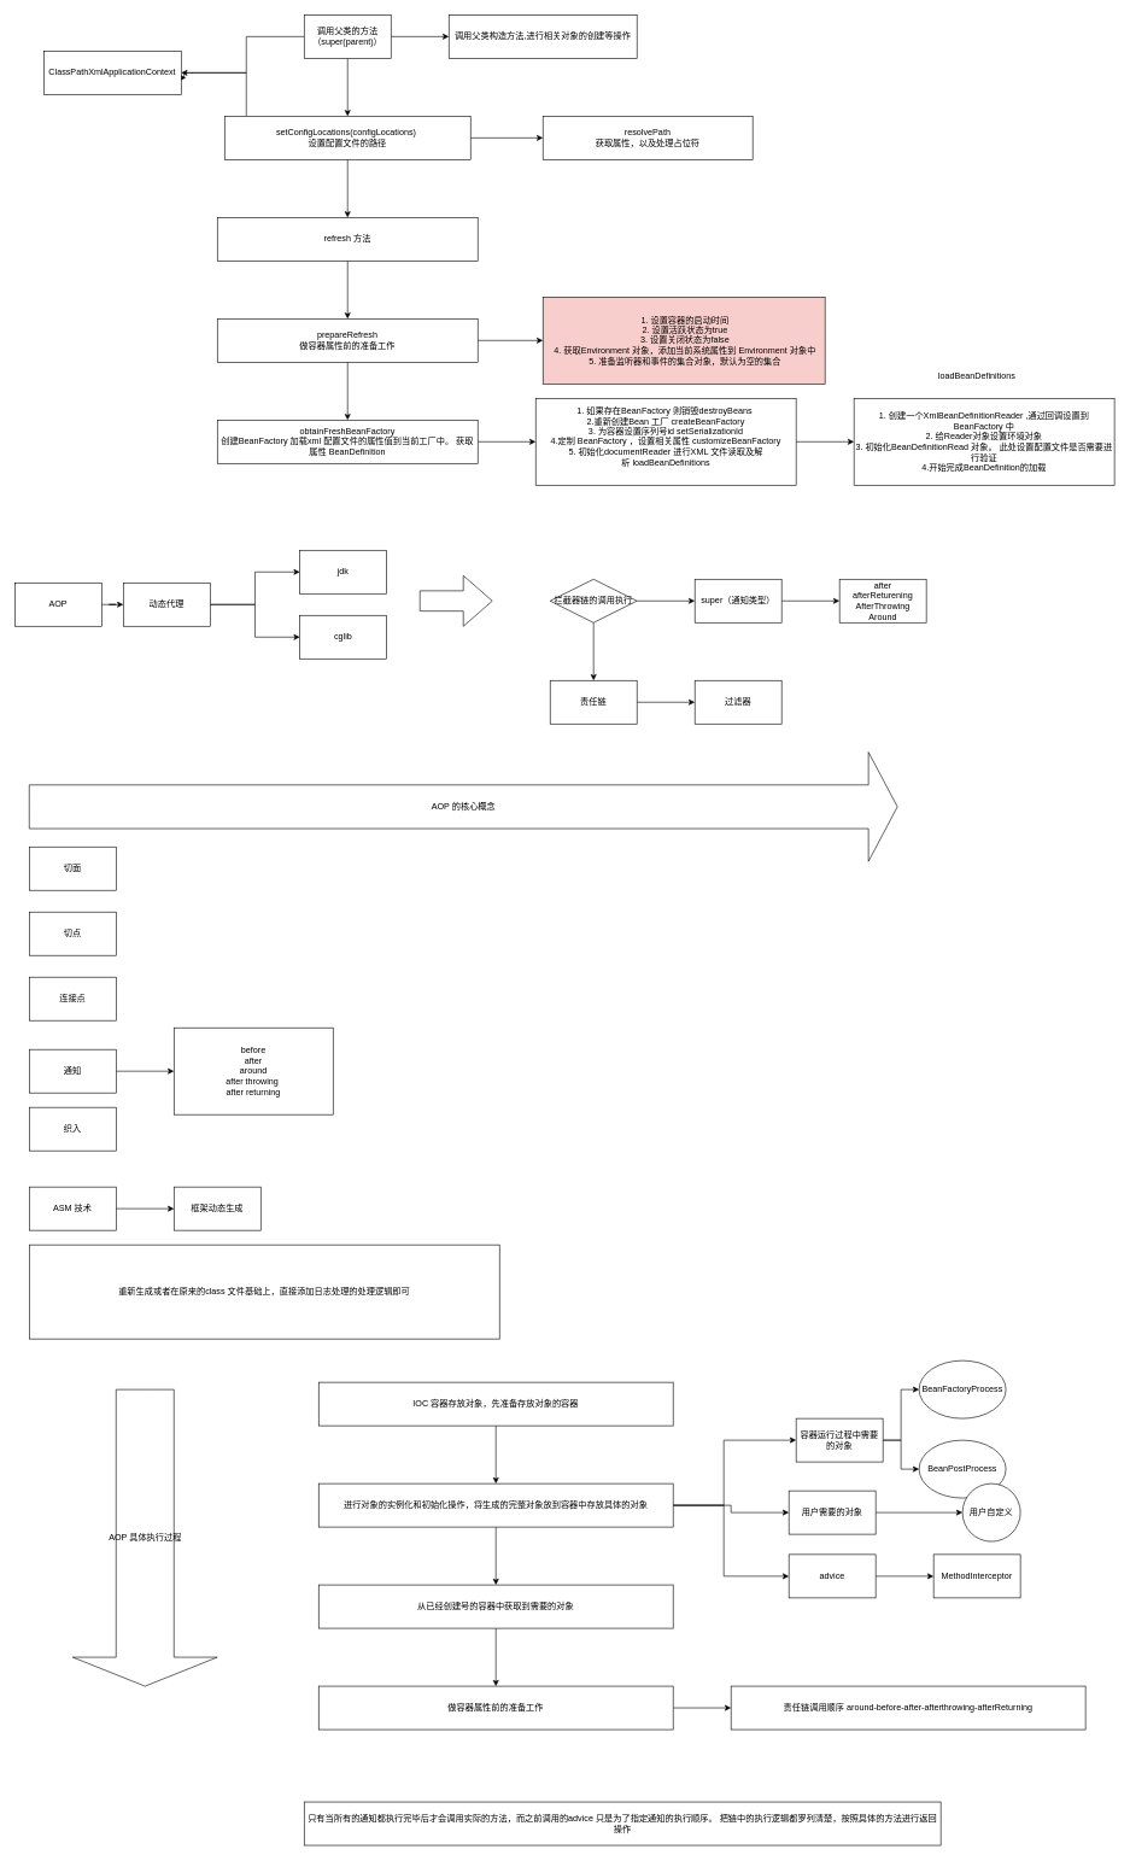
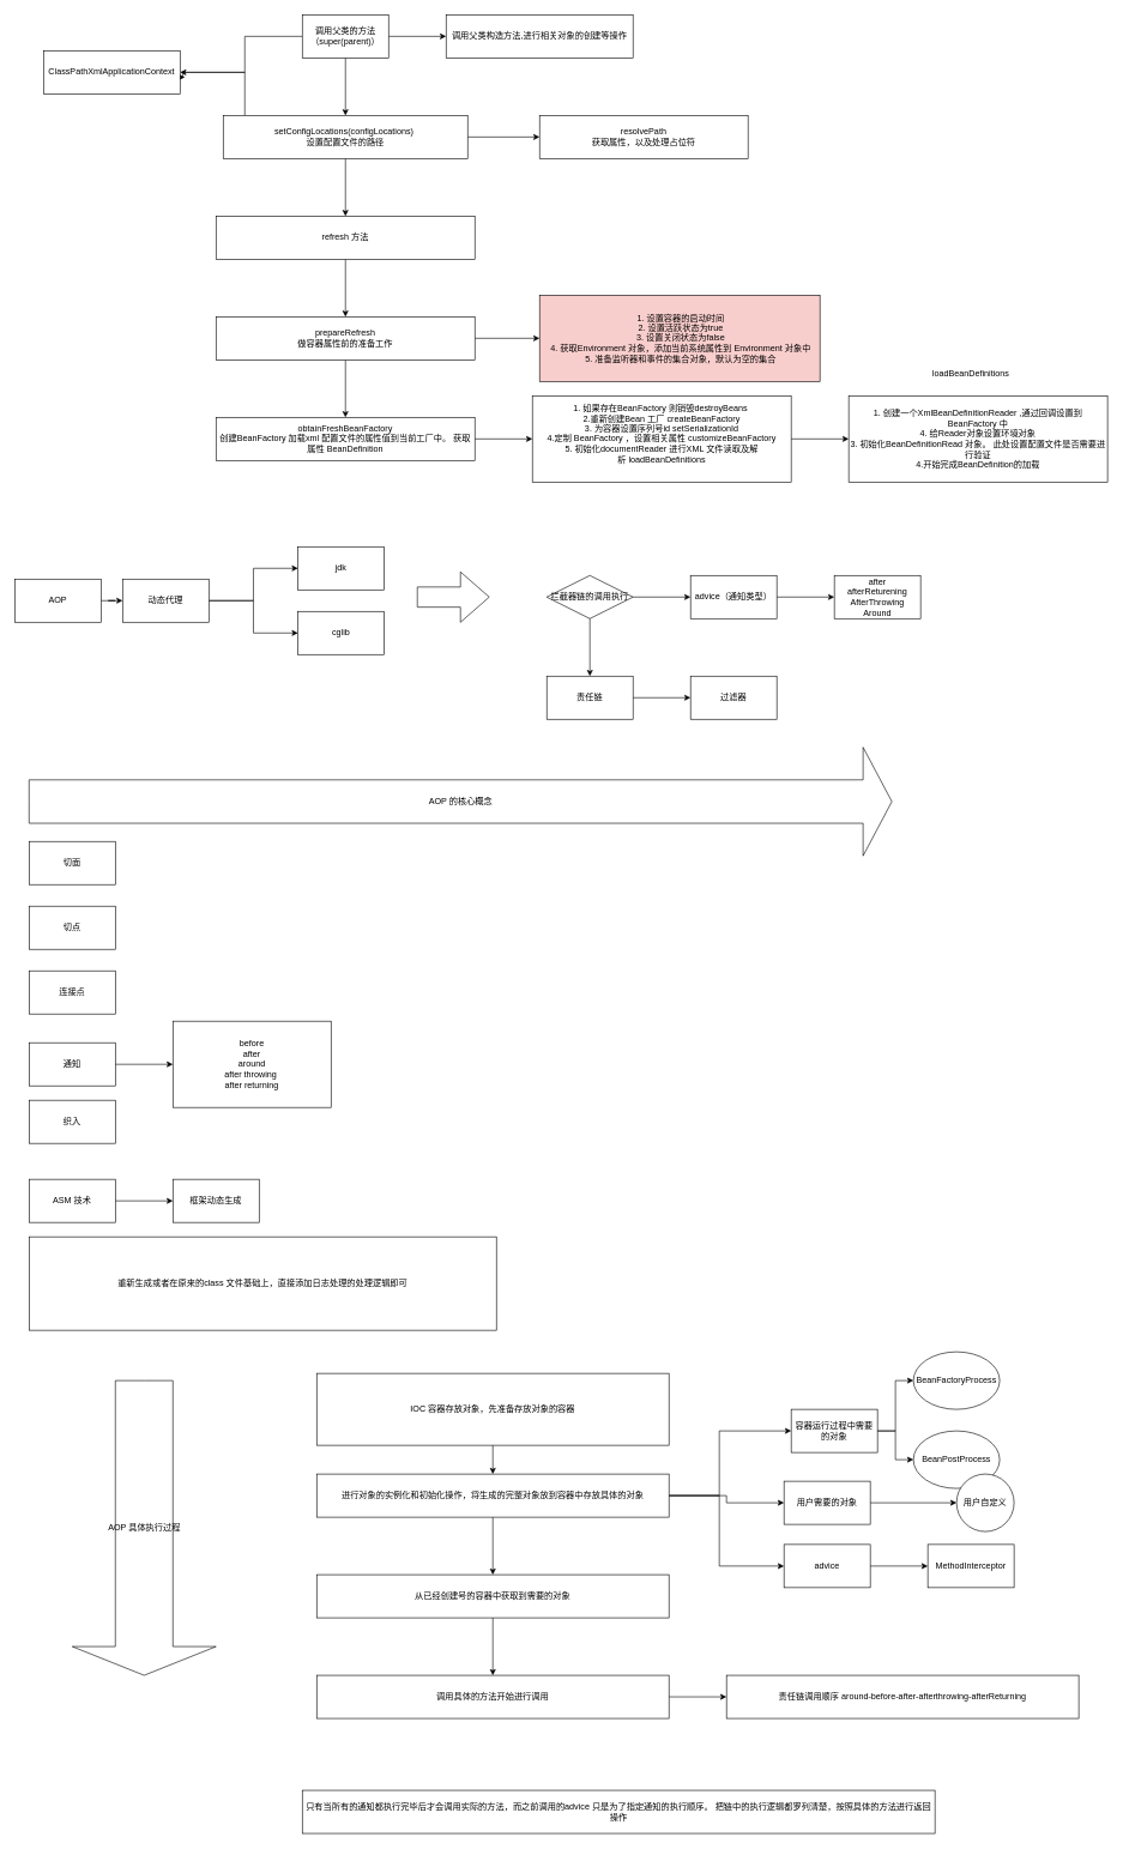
- <mxCell id="23" value="1.&amp;nbsp;创建一个XmlBeanDefinitionReader ,通过回调设置到BeanFactory 中&lt;br&gt;2.&amp;nbsp;给Reader对象设置环境对象&lt;br&gt;3.&amp;nbsp;初始化BeanDefinitionRead 对象。 此处设置配置文件是否需要进行验证&lt;br&gt;4.开始完成BeanDefinition的加载" style="whiteSpace=wrap;html=1;rounded=0;" vertex="1" parent="1"><mxGeometry x="1180" y="550" width="360" height="120" as="geometry" /></mxCell>
+ <mxCell id="23" value="1.&amp;nbsp;创建一个XmlBeanDefinitionReader ,通过回调设置到BeanFactory 中&lt;br&gt;4.&amp;nbsp;给Reader对象设置环境对象&lt;br&gt;3.&amp;nbsp;初始化BeanDefinitionRead 对象。 此处设置配置文件是否需要进行验证&lt;br&gt;4.开始完成BeanDefinition的加载" style="whiteSpace=wrap;html=1;rounded=0;" vertex="1" parent="1"><mxGeometry x="1180" y="550" width="360" height="120" as="geometry" /></mxCell>
- <mxCell id="35" value="super（通知类型）" style="whiteSpace=wrap;html=1;rounded=0;" vertex="1" parent="1"><mxGeometry x="960" y="800" width="120" height="60" as="geometry" /></mxCell>
+ <mxCell id="35" value="advice（通知类型）" style="whiteSpace=wrap;html=1;rounded=0;" vertex="1" parent="1"><mxGeometry x="960" y="800" width="120" height="60" as="geometry" /></mxCell>
- <mxCell id="56" value="IOC 容器存放对象，先准备存放对象的容器" style="rounded=0;whiteSpace=wrap;html=1;" vertex="1" parent="1"><mxGeometry x="440" y="1910" width="490" height="60" as="geometry" /></mxCell>
+ <mxCell id="56" value="IOC 容器存放对象，先准备存放对象的容器" style="rounded=0;whiteSpace=wrap;html=1;" vertex="1" parent="1"><mxGeometry x="440" y="1910" width="490" height="100" as="geometry" /></mxCell>
- <mxCell id="76" value="做容器属性前的准备工作" style="rounded=0;whiteSpace=wrap;html=1;" vertex="1" parent="1"><mxGeometry x="440" y="2330" width="490" height="60" as="geometry" /></mxCell>
+ <mxCell id="76" value="调用具体的方法开始进行调用" style="rounded=0;whiteSpace=wrap;html=1;" vertex="1" parent="1"><mxGeometry x="440" y="2330" width="490" height="60" as="geometry" /></mxCell>
